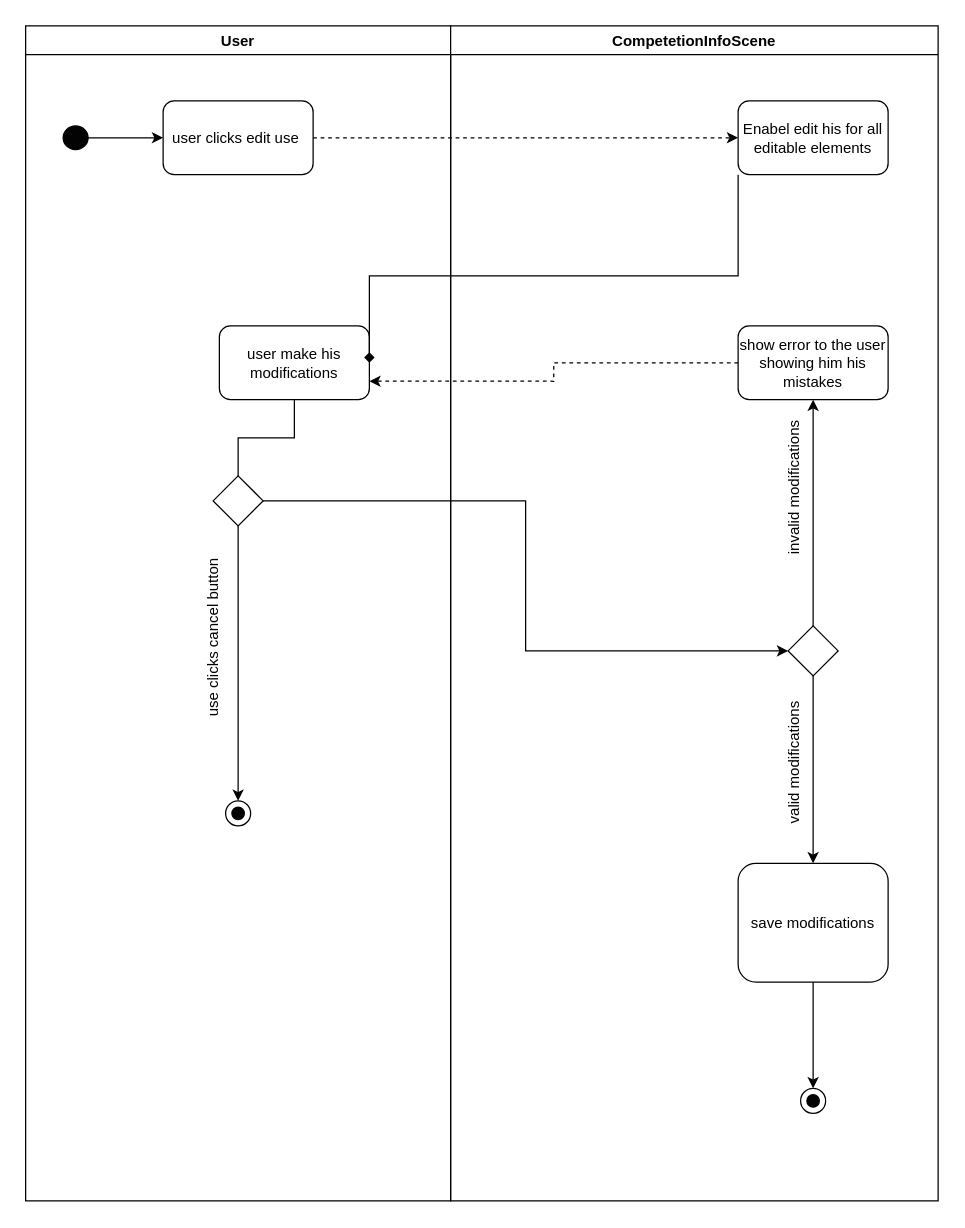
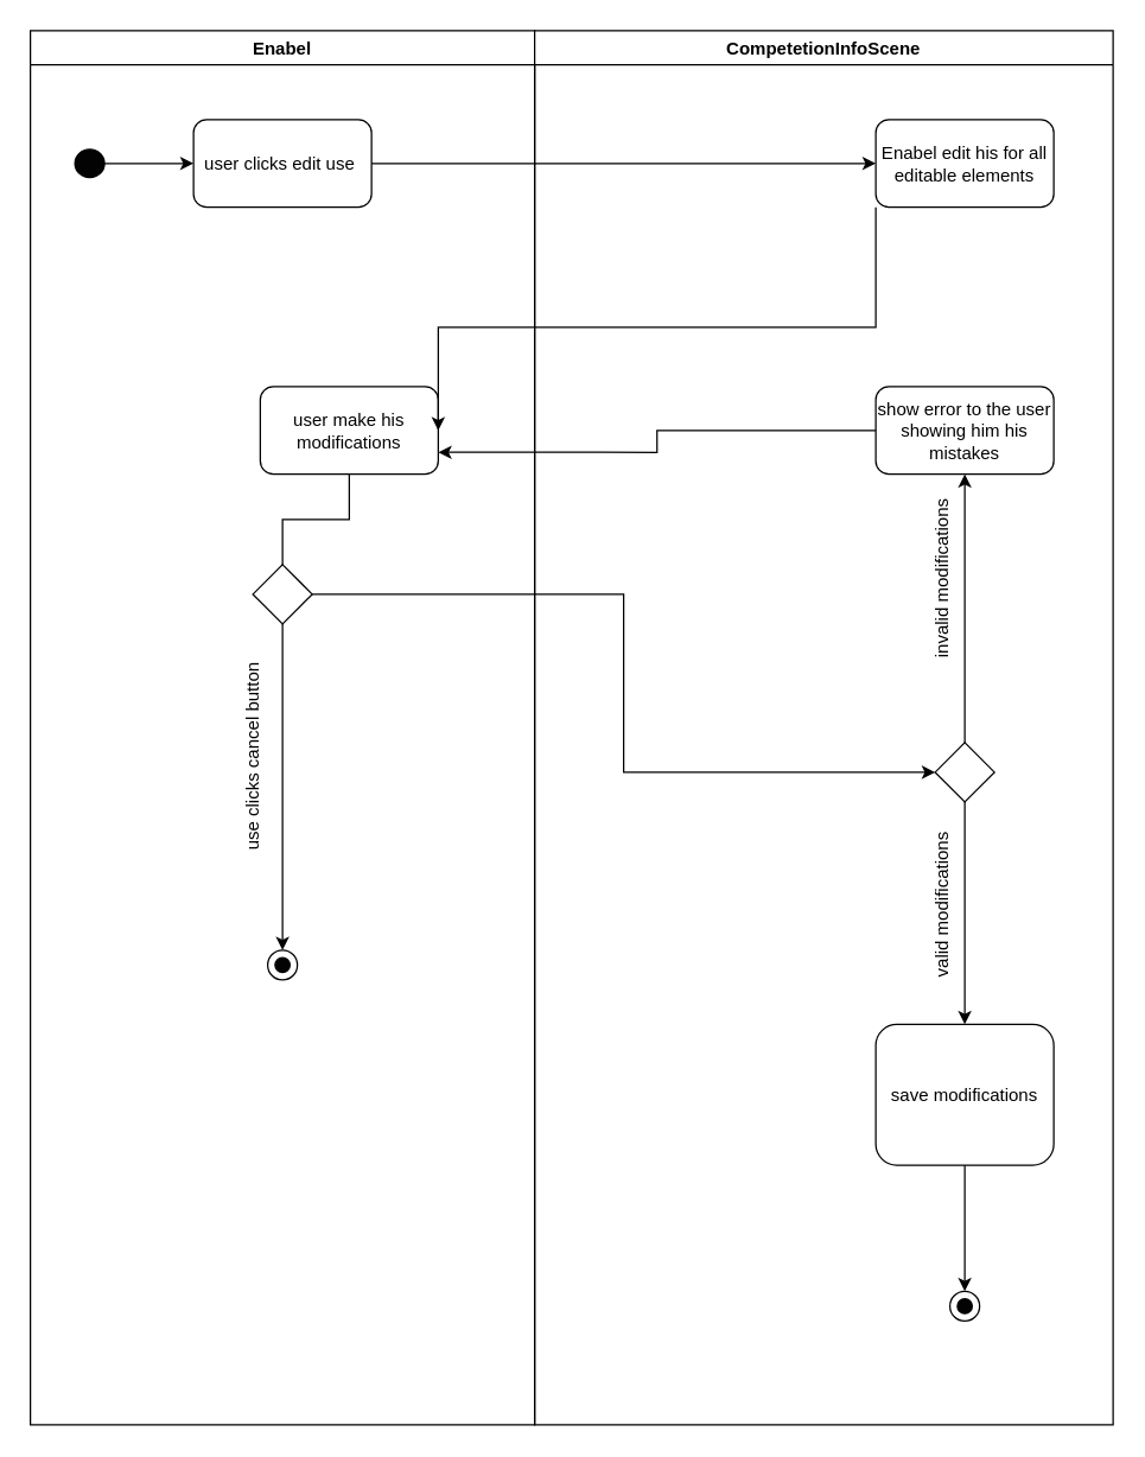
- <mxCell id="2" value="User" style="swimlane;fontSize=12;fontColor=default;fillColor=#FFFFFF;" vertex="1" parent="1"><mxGeometry x="20" y="20" width="340" height="940" as="geometry" /></mxCell>
+ <mxCell id="2" value="Enabel" style="swimlane;fontSize=12;fontColor=default;fillColor=#FFFFFF;" vertex="1" parent="1"><mxGeometry x="20" y="20" width="340" height="940" as="geometry" /></mxCell>
- <mxCell id="24" style="edgeStyle=orthogonalEdgeStyle;rounded=0;orthogonalLoop=1;jettySize=auto;html=1;entryX=0;entryY=0.5;entryDx=0;entryDy=0;dashed=1;" edge="1" parent="1" source="3" target="14"><mxGeometry relative="1" as="geometry" /></mxCell>
+ <mxCell id="24" style="edgeStyle=orthogonalEdgeStyle;rounded=0;orthogonalLoop=1;jettySize=auto;html=1;entryX=0;entryY=0.5;entryDx=0;entryDy=0;" edge="1" parent="1" source="3" target="14"><mxGeometry relative="1" as="geometry" /></mxCell>
- <mxCell id="25" style="edgeStyle=orthogonalEdgeStyle;rounded=0;orthogonalLoop=1;jettySize=auto;html=1;entryX=1;entryY=0.5;entryDx=0;entryDy=0;endArrow=diamond;" edge="1" parent="1" source="14" target="6"><mxGeometry relative="1" as="geometry"><Array as="points"><mxPoint x="590" y="220" /></Array></mxGeometry></mxCell>
+ <mxCell id="25" style="edgeStyle=orthogonalEdgeStyle;rounded=0;orthogonalLoop=1;jettySize=auto;html=1;entryX=1;entryY=0.5;entryDx=0;entryDy=0;" edge="1" parent="1" source="14" target="6"><mxGeometry relative="1" as="geometry"><Array as="points"><mxPoint x="590" y="220" /></Array></mxGeometry></mxCell>
- <mxCell id="27" style="edgeStyle=orthogonalEdgeStyle;rounded=0;orthogonalLoop=1;jettySize=auto;html=1;entryX=1;entryY=0.75;entryDx=0;entryDy=0;dashed=1;" edge="1" parent="1" source="20" target="6"><mxGeometry relative="1" as="geometry" /></mxCell>
+ <mxCell id="27" style="edgeStyle=orthogonalEdgeStyle;rounded=0;orthogonalLoop=1;jettySize=auto;html=1;entryX=1;entryY=0.75;entryDx=0;entryDy=0;" edge="1" parent="1" source="20" target="6"><mxGeometry relative="1" as="geometry" /></mxCell>
